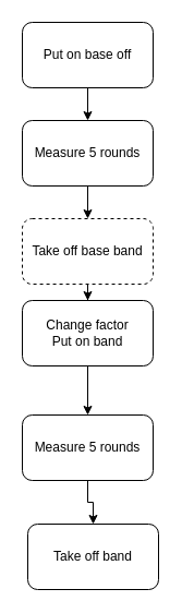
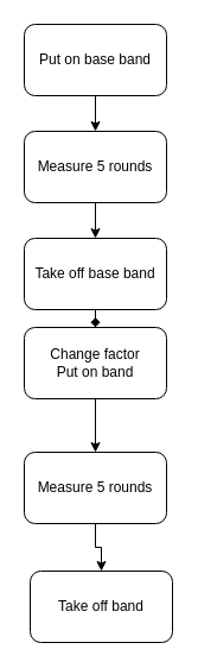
- <mxCell id="3" value="Put on base off" style="rounded=1;whiteSpace=wrap;html=1;" vertex="1" parent="1"><mxGeometry x="20" y="20" width="120" height="60" as="geometry" /></mxCell>
+ <mxCell id="3" value="Put on base band" style="rounded=1;whiteSpace=wrap;html=1;" vertex="1" parent="1"><mxGeometry x="20" y="20" width="120" height="60" as="geometry" /></mxCell>
- <mxCell id="7" value="Take off base band" style="rounded=1;whiteSpace=wrap;html=1;dashed=1;" vertex="1" parent="1"><mxGeometry x="20" y="200" width="120" height="60" as="geometry" /></mxCell>
+ <mxCell id="7" value="Take off base band" style="rounded=1;whiteSpace=wrap;html=1;" vertex="1" parent="1"><mxGeometry x="20" y="200" width="120" height="60" as="geometry" /></mxCell>
- <mxCell id="6" style="edgeStyle=orthogonalEdgeStyle;rounded=0;orthogonalLoop=1;jettySize=auto;html=1;" edge="1" parent="1" source="7" target="9"><mxGeometry relative="1" as="geometry" /></mxCell>
+ <mxCell id="6" style="edgeStyle=orthogonalEdgeStyle;rounded=0;orthogonalLoop=1;jettySize=auto;html=1;endArrow=diamond;" edge="1" parent="1" source="7" target="9"><mxGeometry relative="1" as="geometry" /></mxCell>
